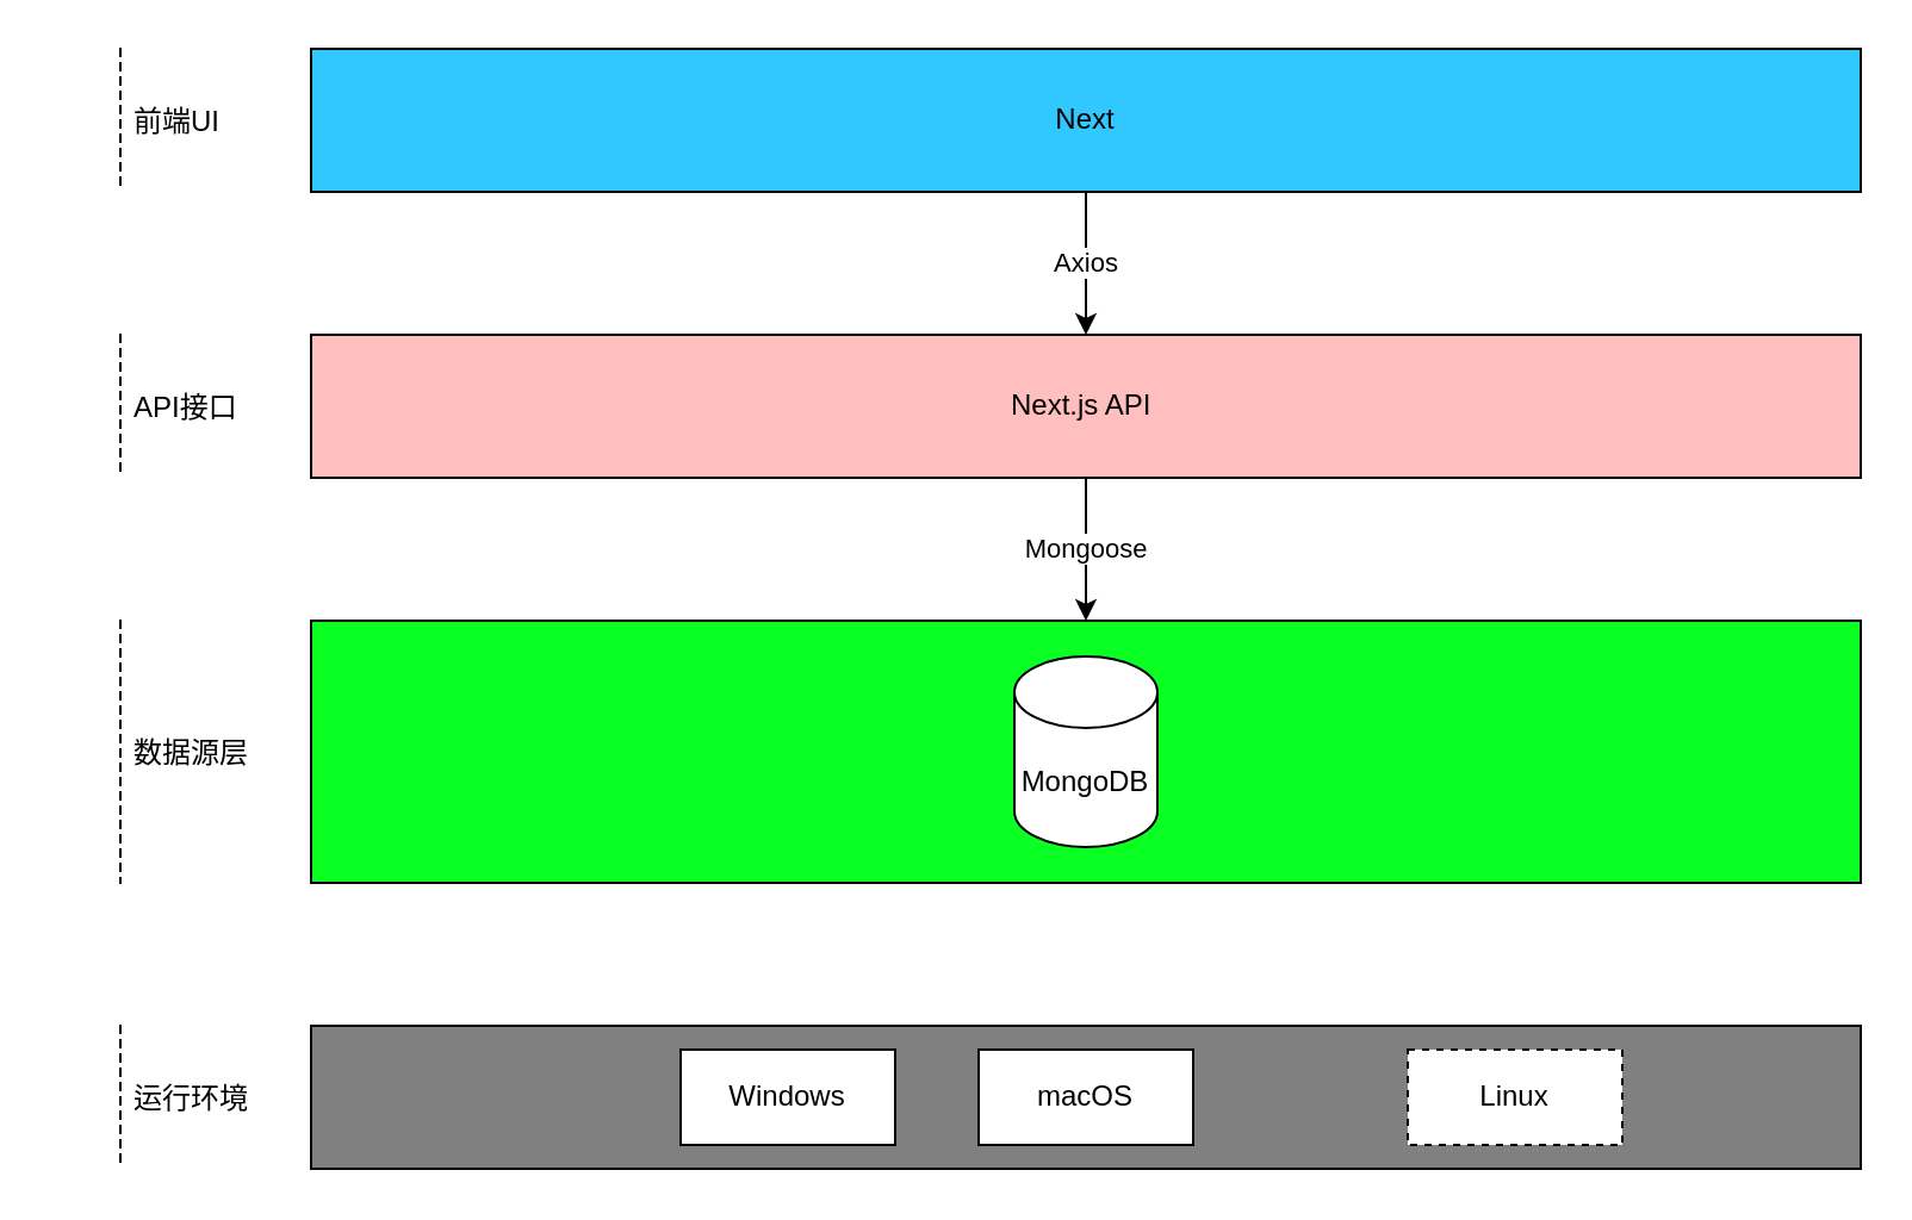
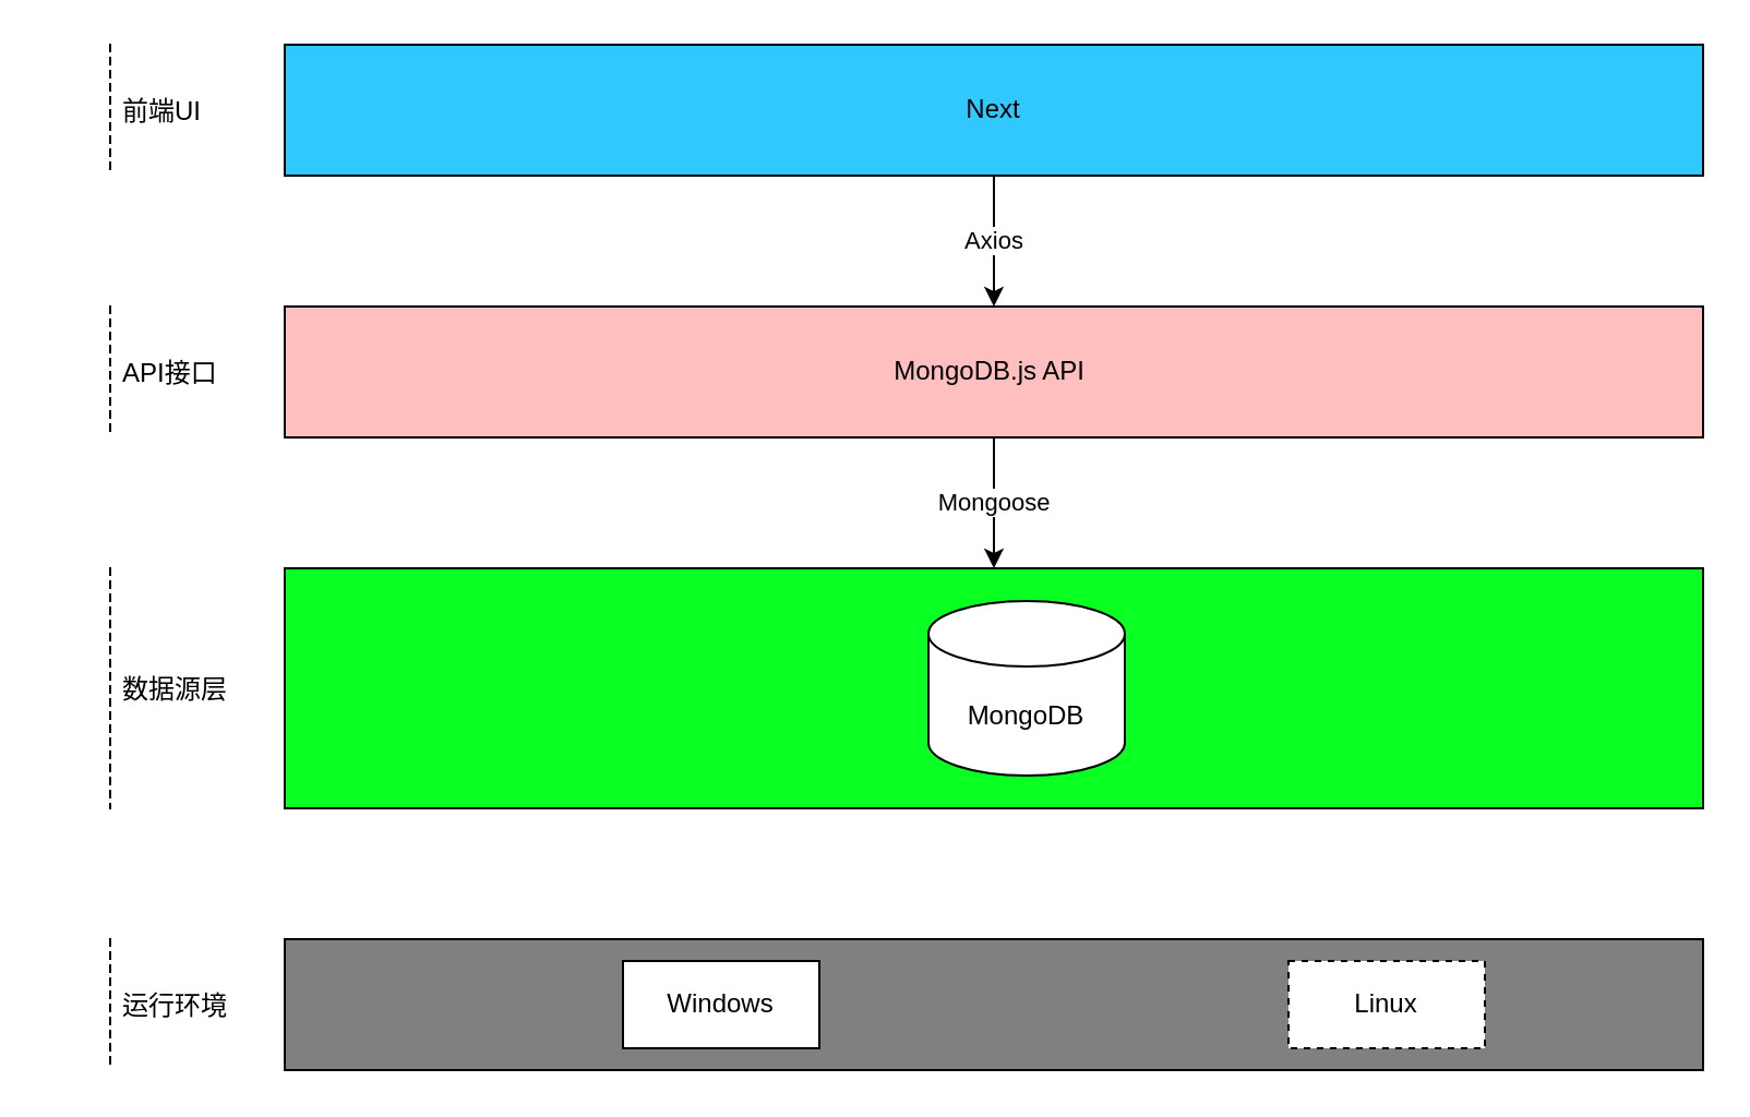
- <mxCell id="5" value="Next.js API&amp;nbsp;" style="rounded=0;whiteSpace=wrap;html=1;fillColor=#FFBFBF;" vertex="1" parent="1"><mxGeometry x="130" y="140" width="650" height="60" as="geometry" /></mxCell>
+ <mxCell id="5" value="MongoDB.js API&amp;nbsp;" style="rounded=0;whiteSpace=wrap;html=1;fillColor=#FFBFBF;" vertex="1" parent="1"><mxGeometry x="130" y="140" width="650" height="60" as="geometry" /></mxCell>
- <mxCell id="8" value="MongoDB" style="shape=cylinder3;whiteSpace=wrap;html=1;boundedLbl=1;backgroundOutline=1;size=15;" vertex="1" parent="1"><mxGeometry x="425" y="275" width="60" height="80" as="geometry" /></mxCell>
+ <mxCell id="8" value="MongoDB" style="shape=cylinder3;whiteSpace=wrap;html=1;boundedLbl=1;backgroundOutline=1;size=15;" vertex="1" parent="1"><mxGeometry x="425" y="275" width="90" height="80" as="geometry" /></mxCell>
- <mxCell id="18" value="macOS" style="rounded=0;whiteSpace=wrap;html=1;" vertex="1" parent="1"><mxGeometry x="410" y="440" width="90" height="40" as="geometry" /></mxCell>
